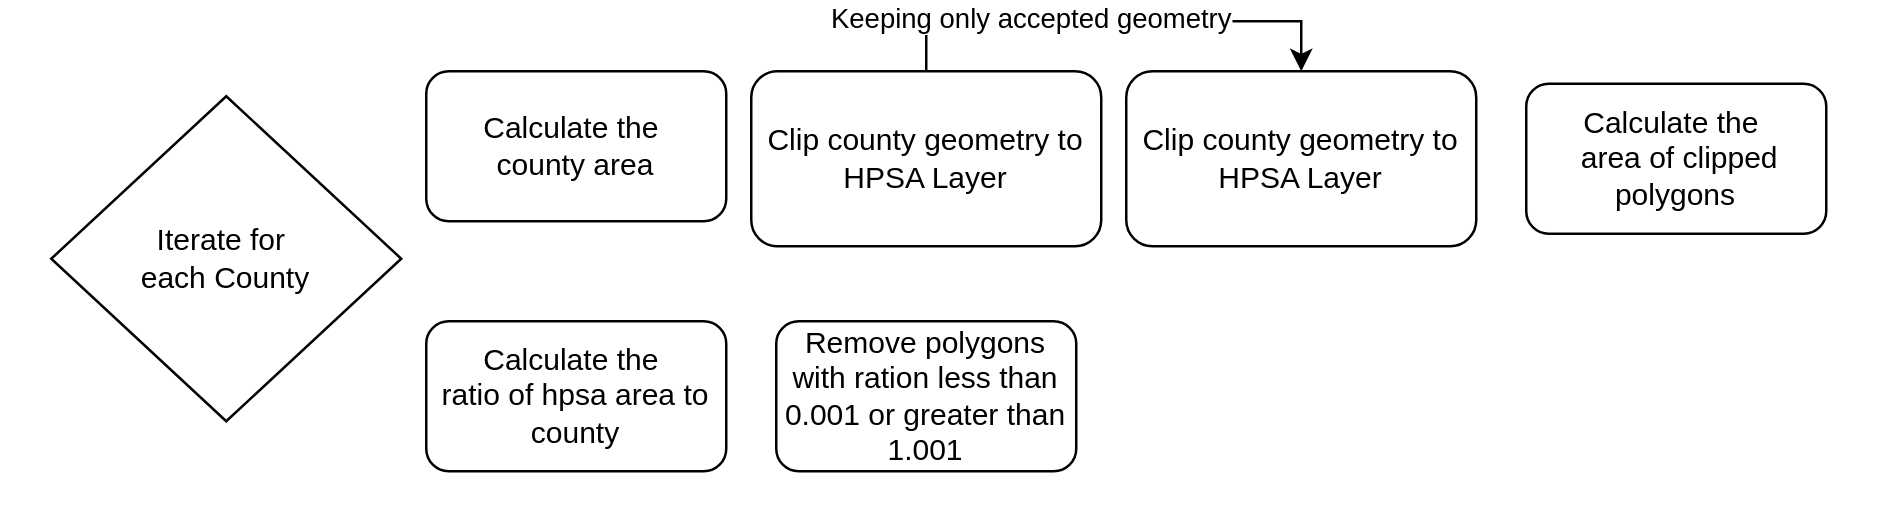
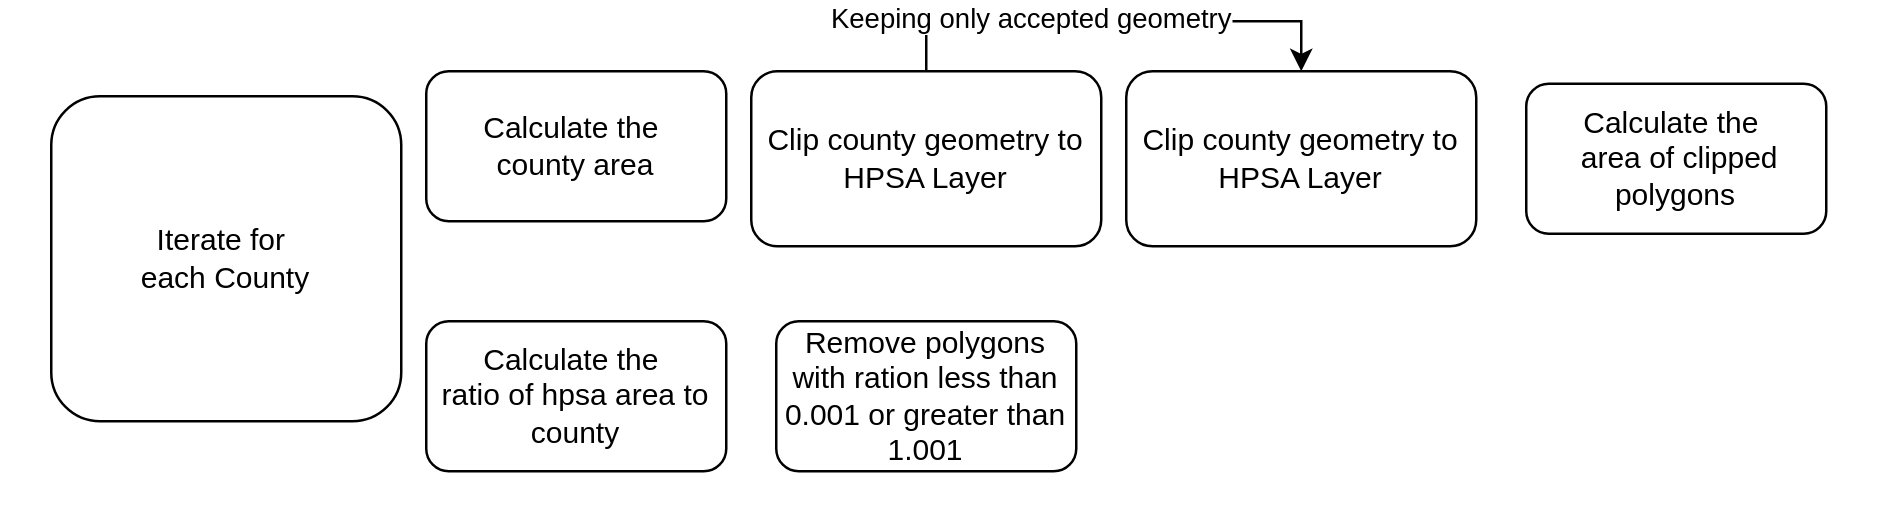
- <mxCell id="3" value="Iterate for&amp;nbsp;&lt;div&gt;each County&lt;/div&gt;" style="rhombus;whiteSpace=wrap;html=1;" vertex="1" parent="1"><mxGeometry x="20" y="30" width="140" height="130" as="geometry" /></mxCell>
+ <mxCell id="3" value="Iterate for&amp;nbsp;&lt;div&gt;each County&lt;/div&gt;" style="whiteSpace=wrap;html=1;rounded=1;" vertex="1" parent="1"><mxGeometry x="20" y="30" width="140" height="130" as="geometry" /></mxCell>
